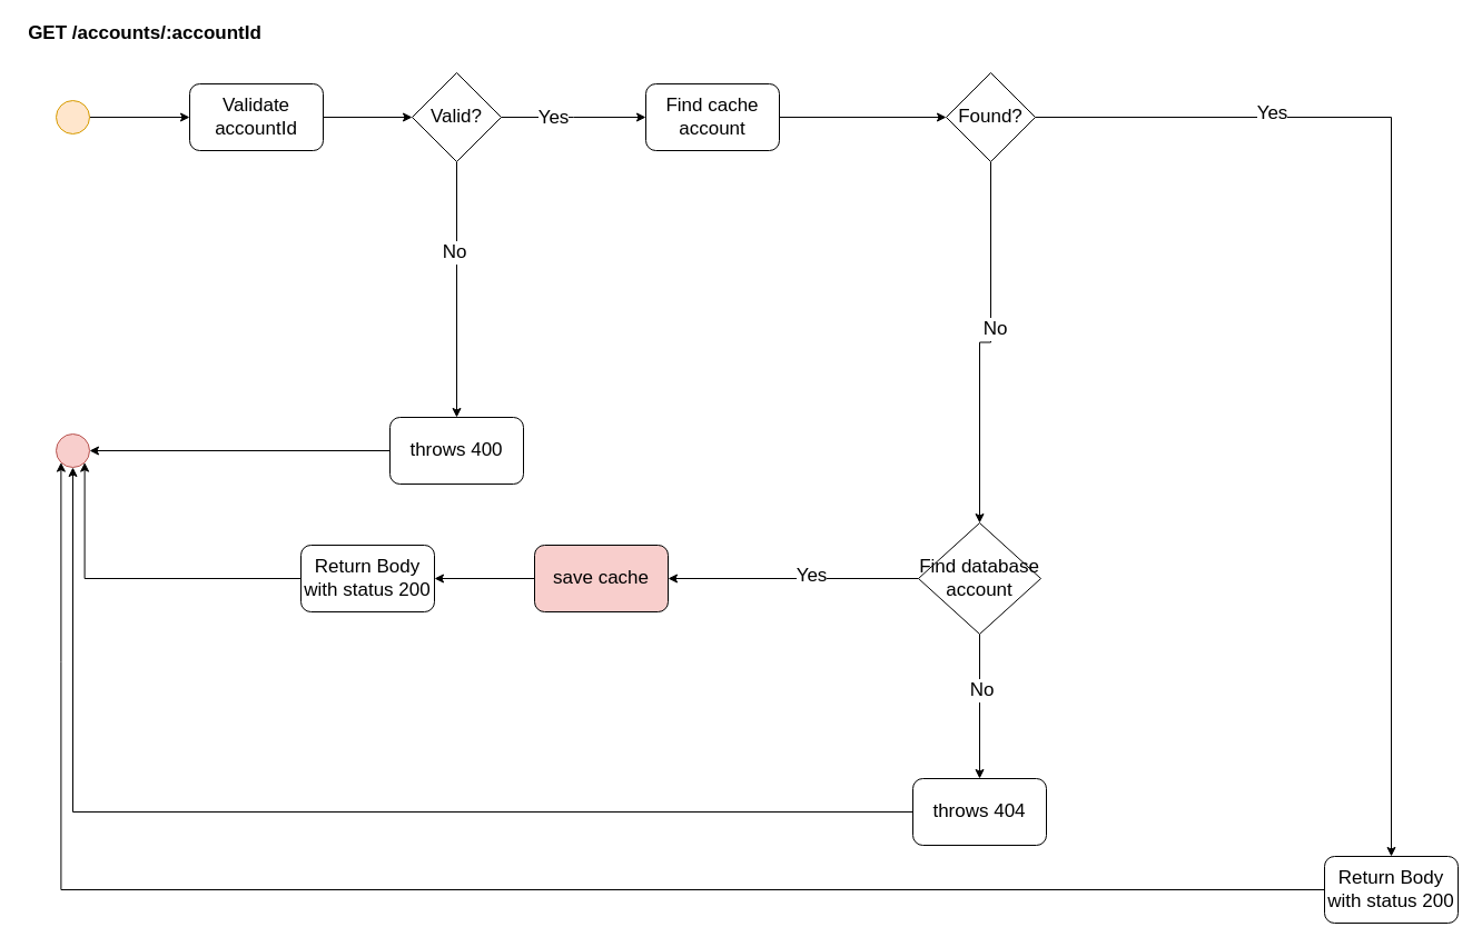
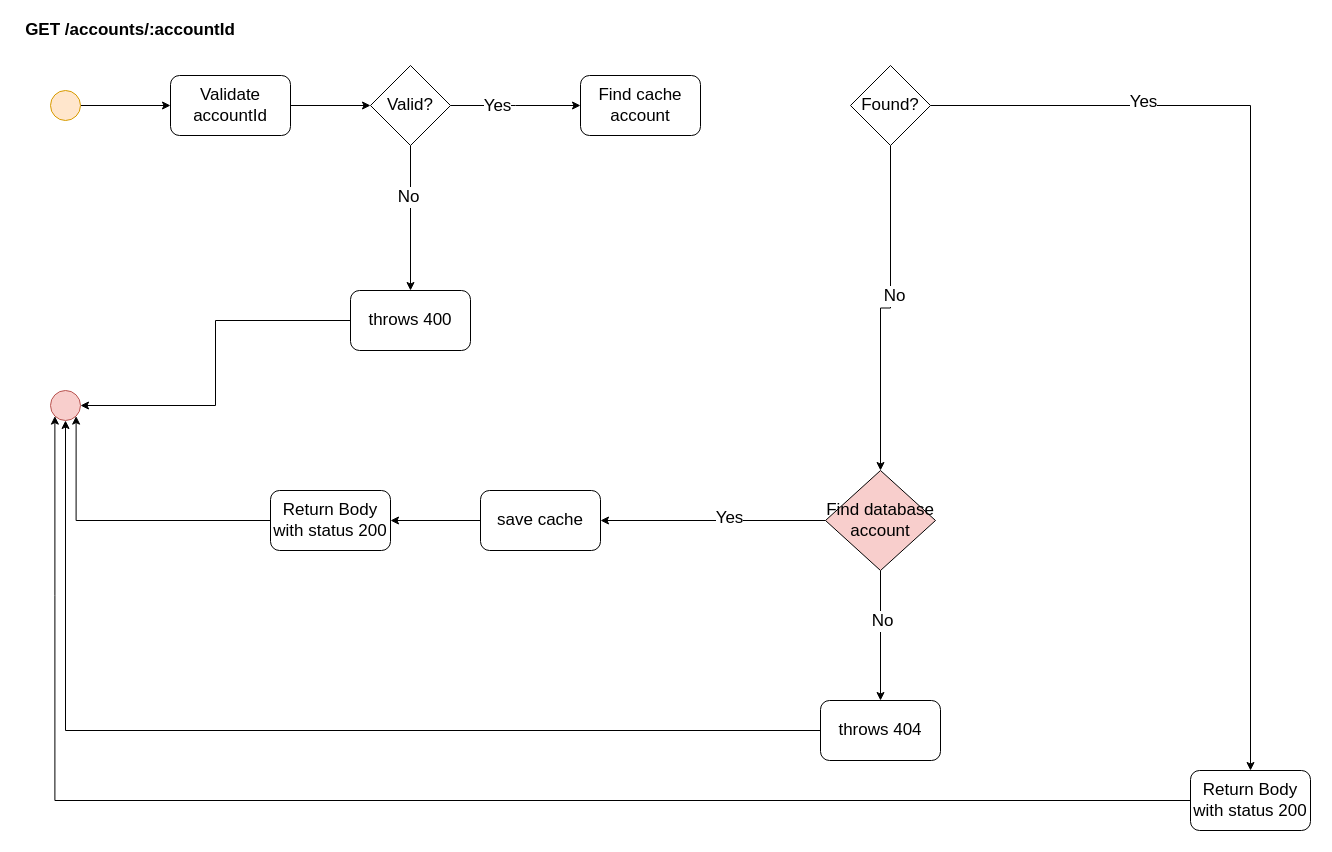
- <mxCell id="15" style="edgeStyle=orthogonalEdgeStyle;rounded=0;orthogonalLoop=1;jettySize=auto;html=1;exitX=1;exitY=0.5;exitDx=0;exitDy=0;fontSize=17;" edge="1" parent="1" source="16" target="21"><mxGeometry relative="1" as="geometry" /></mxCell>
- <mxCell id="13" value="throws 400" style="rounded=1;whiteSpace=wrap;html=1;fontSize=17;" vertex="1" parent="1"><mxGeometry x="350" y="375" width="120" height="60" as="geometry" /></mxCell>
+ <mxCell id="13" value="throws 400" style="rounded=1;whiteSpace=wrap;html=1;fontSize=17;" vertex="1" parent="1"><mxGeometry x="350" y="290" width="120" height="60" as="geometry" /></mxCell>
- <mxCell id="32" value="save cache" style="rounded=1;whiteSpace=wrap;html=1;fontSize=17;fillColor=#f8cecc;" vertex="1" parent="1"><mxGeometry x="480" y="490" width="120" height="60" as="geometry" /></mxCell>
+ <mxCell id="32" value="save cache" style="rounded=1;whiteSpace=wrap;html=1;fontSize=17;" vertex="1" parent="1"><mxGeometry x="480" y="490" width="120" height="60" as="geometry" /></mxCell>
- <mxCell id="30" value="Find database account" style="rhombus;whiteSpace=wrap;html=1;fontSize=17;" vertex="1" parent="1"><mxGeometry x="825" y="470" width="110" height="100" as="geometry" /></mxCell>
+ <mxCell id="30" value="Find database account" style="rhombus;whiteSpace=wrap;html=1;fontSize=17;fillColor=#f8cecc;" vertex="1" parent="1"><mxGeometry x="825" y="470" width="110" height="100" as="geometry" /></mxCell>
